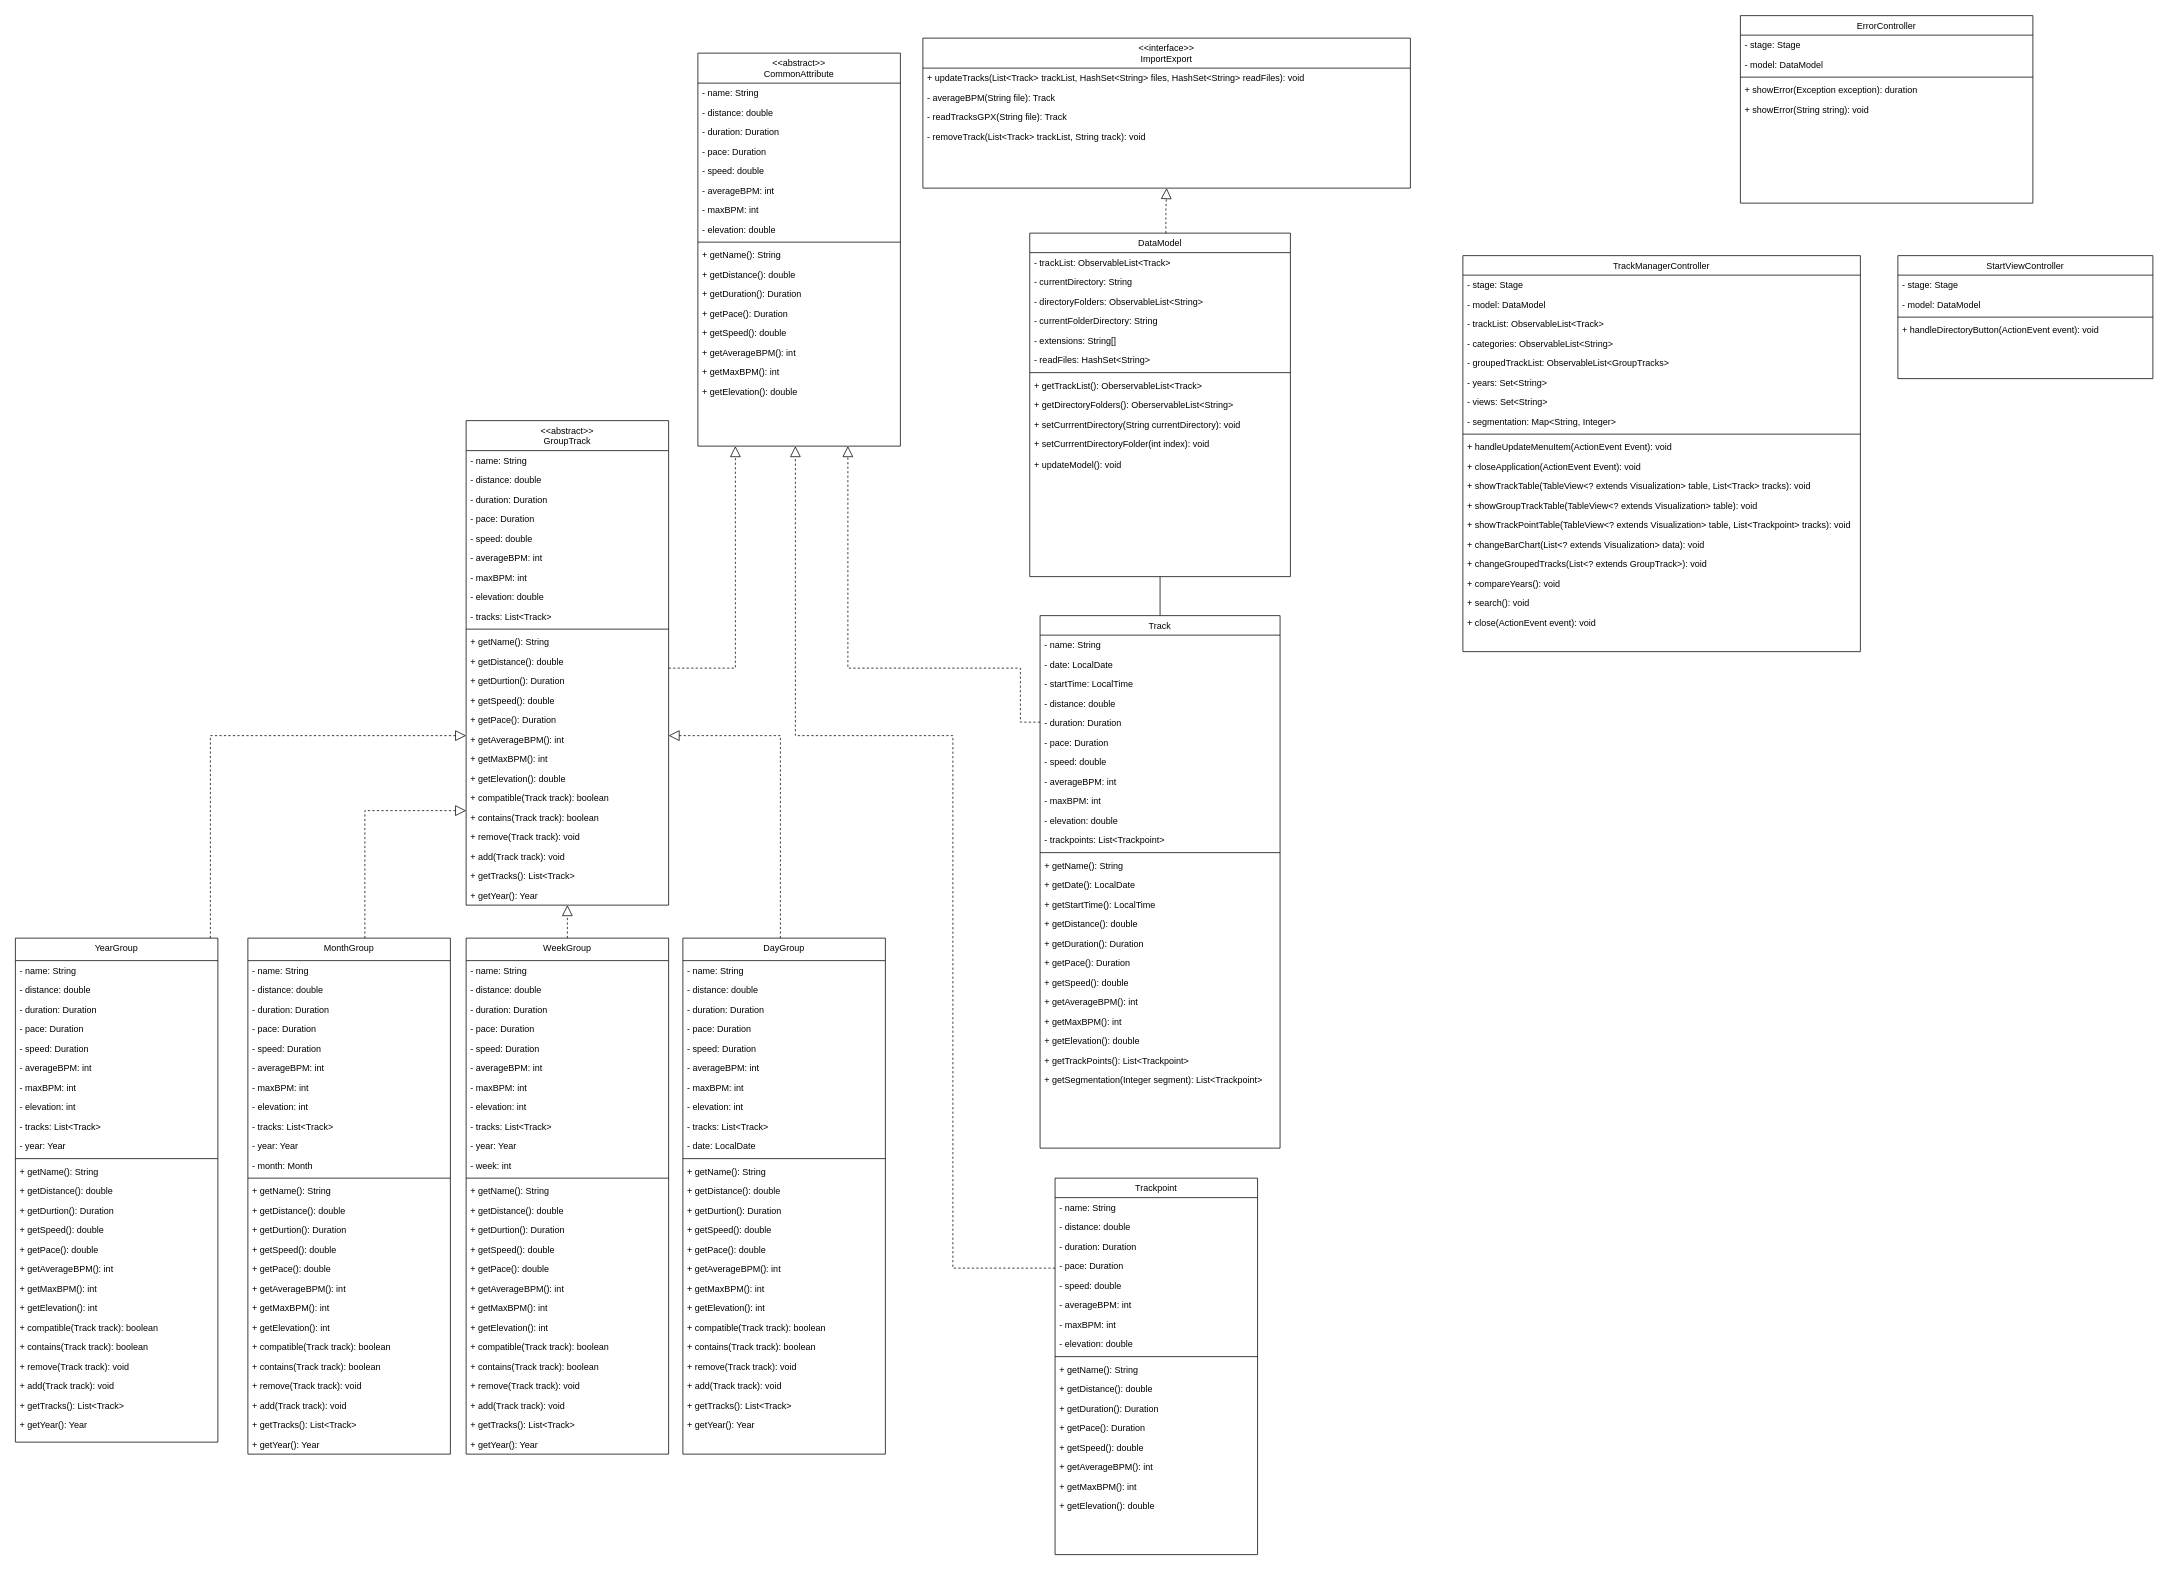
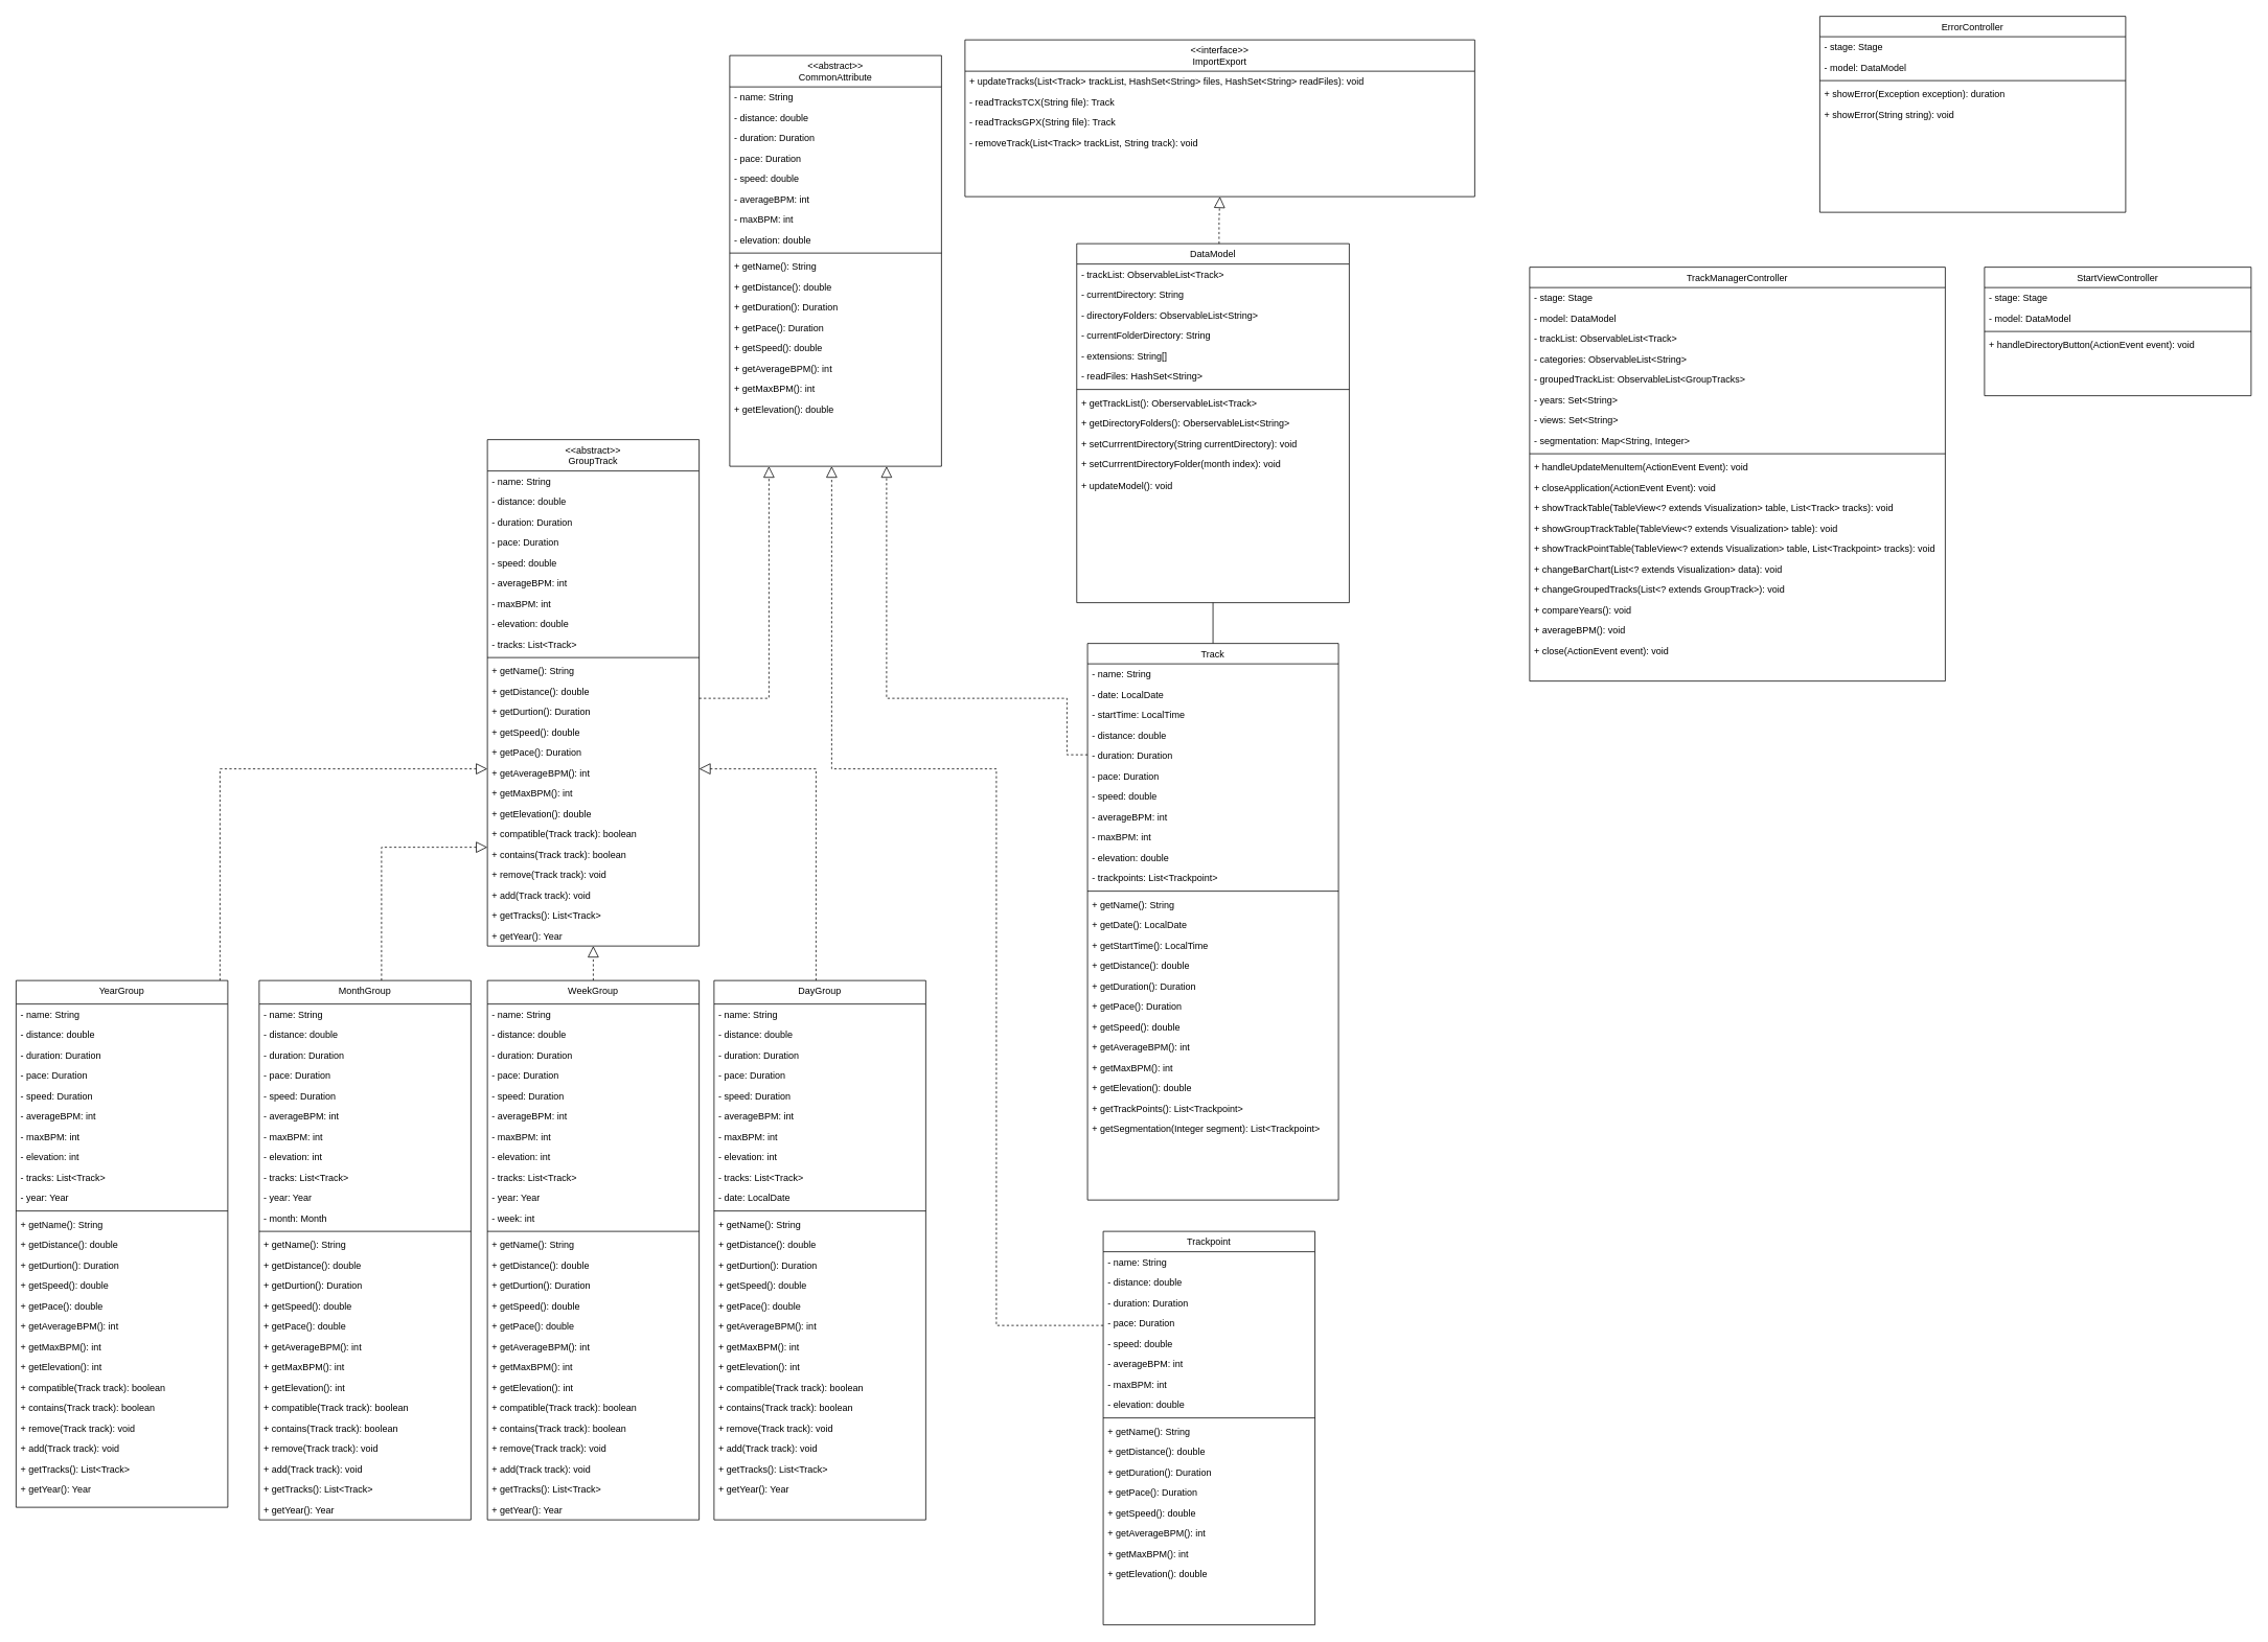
- <mxCell id="18" value="- averageBPM(String file): Track" style="text;align=left;verticalAlign=top;spacingLeft=4;spacingRight=4;overflow=hidden;rotatable=0;points=[[0,0.5],[1,0.5]];portConstraint=eastwest;" parent="16" vertex="1"><mxGeometry y="66" width="650" height="26" as="geometry" /></mxCell>
+ <mxCell id="18" value="- readTracksTCX(String file): Track" style="text;align=left;verticalAlign=top;spacingLeft=4;spacingRight=4;overflow=hidden;rotatable=0;points=[[0,0.5],[1,0.5]];portConstraint=eastwest;" parent="16" vertex="1"><mxGeometry y="66" width="650" height="26" as="geometry" /></mxCell>
- <mxCell id="14" value="+ setCurrrentDirectoryFolder(int index): void" style="text;align=left;verticalAlign=top;spacingLeft=4;spacingRight=4;overflow=hidden;rotatable=0;points=[[0,0.5],[1,0.5]];portConstraint=eastwest;fontStyle=0" parent="3" vertex="1"><mxGeometry y="268" width="347.5" height="26" as="geometry" /></mxCell>
+ <mxCell id="14" value="+ setCurrrentDirectoryFolder(month index): void" style="text;align=left;verticalAlign=top;spacingLeft=4;spacingRight=4;overflow=hidden;rotatable=0;points=[[0,0.5],[1,0.5]];portConstraint=eastwest;fontStyle=0" parent="3" vertex="1"><mxGeometry y="268" width="347.5" height="26" as="geometry" /></mxCell>
- <mxCell id="83" value="+ search(): void" style="text;align=left;verticalAlign=middle;spacingLeft=4;spacingRight=4;overflow=hidden;rotatable=0;points=[[0,0.5],[1,0.5]];portConstraint=eastwest;fontStyle=0" parent="65" vertex="1"><mxGeometry y="450" width="530" height="26" as="geometry" /></mxCell>
+ <mxCell id="83" value="+ averageBPM(): void" style="text;align=left;verticalAlign=middle;spacingLeft=4;spacingRight=4;overflow=hidden;rotatable=0;points=[[0,0.5],[1,0.5]];portConstraint=eastwest;fontStyle=0" parent="65" vertex="1"><mxGeometry y="450" width="530" height="26" as="geometry" /></mxCell>
